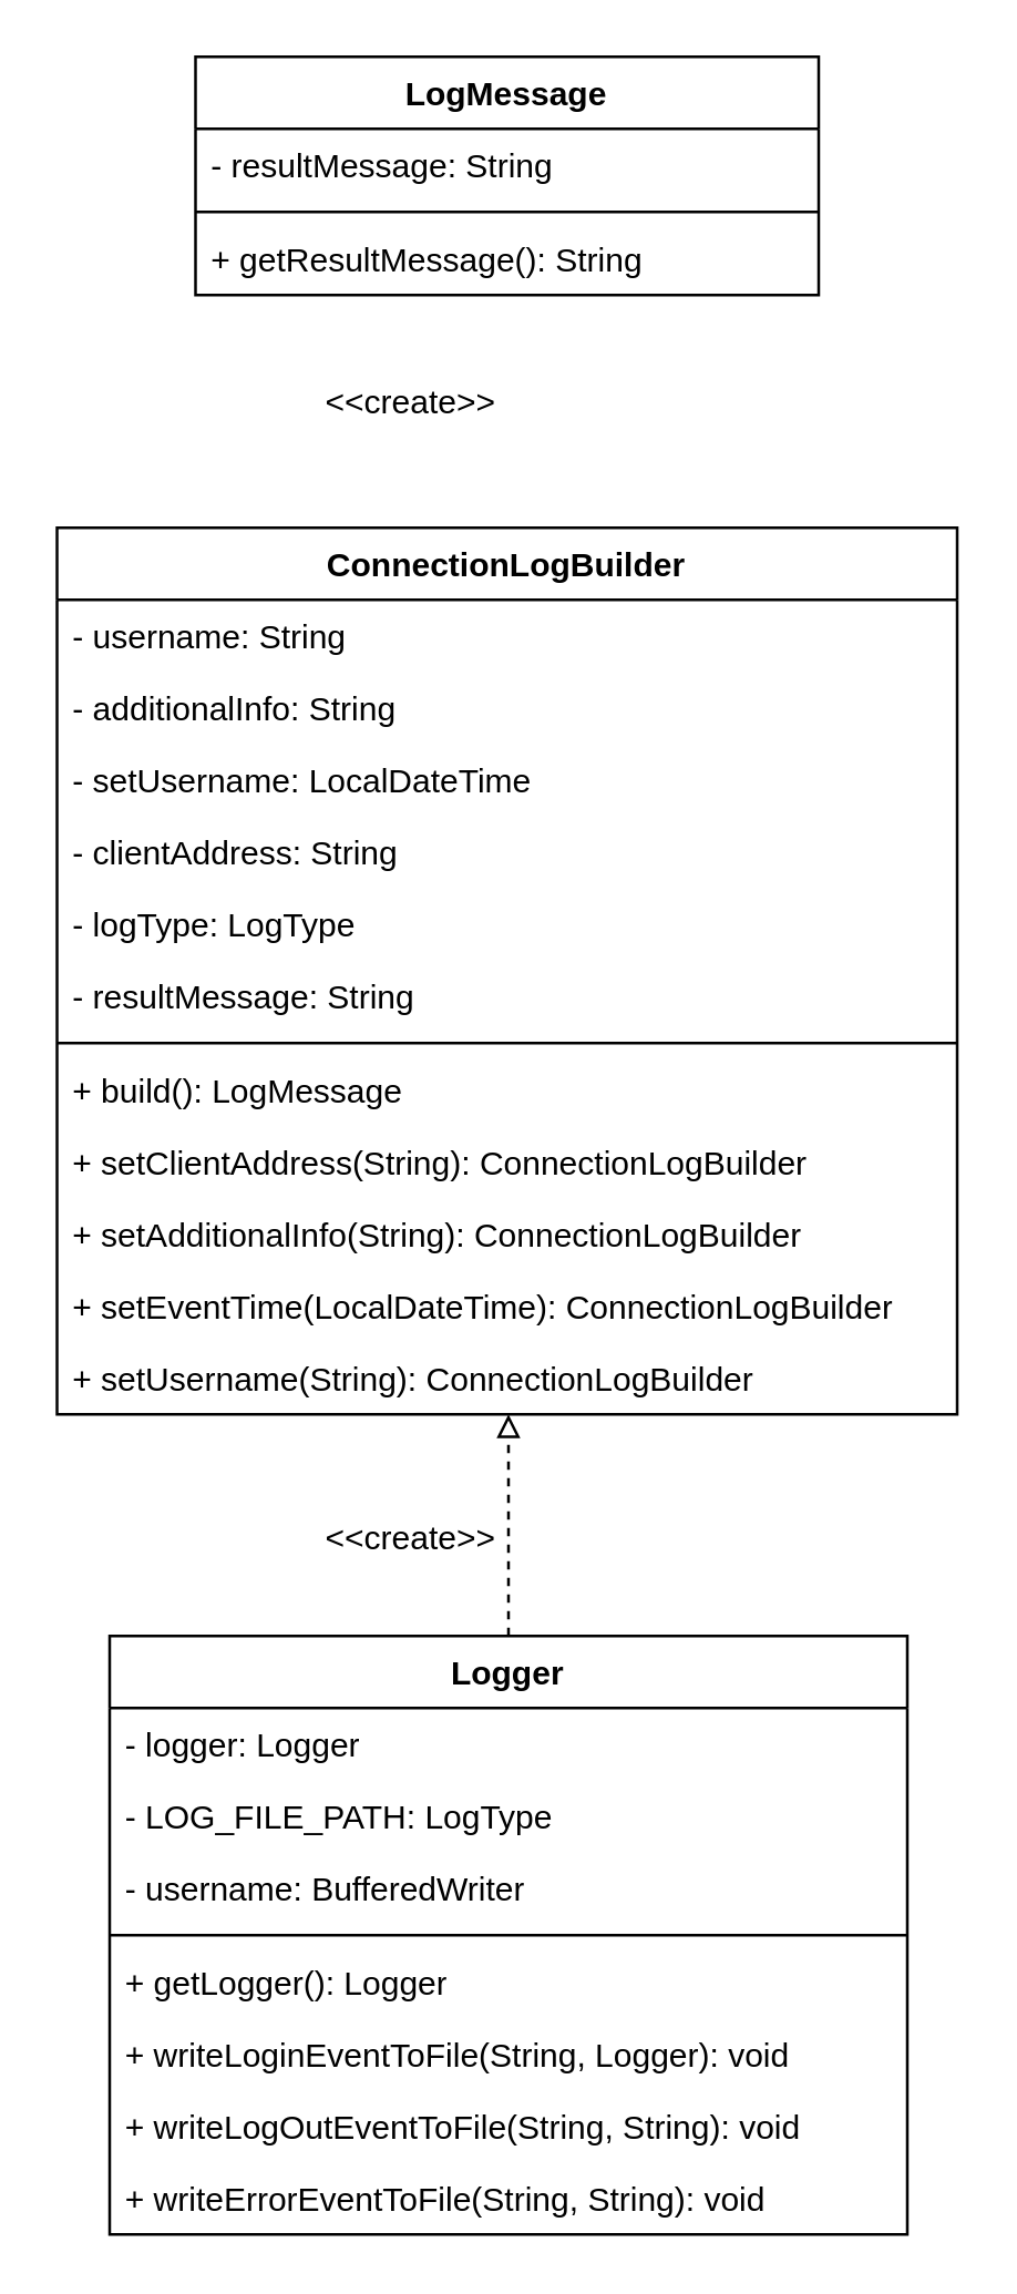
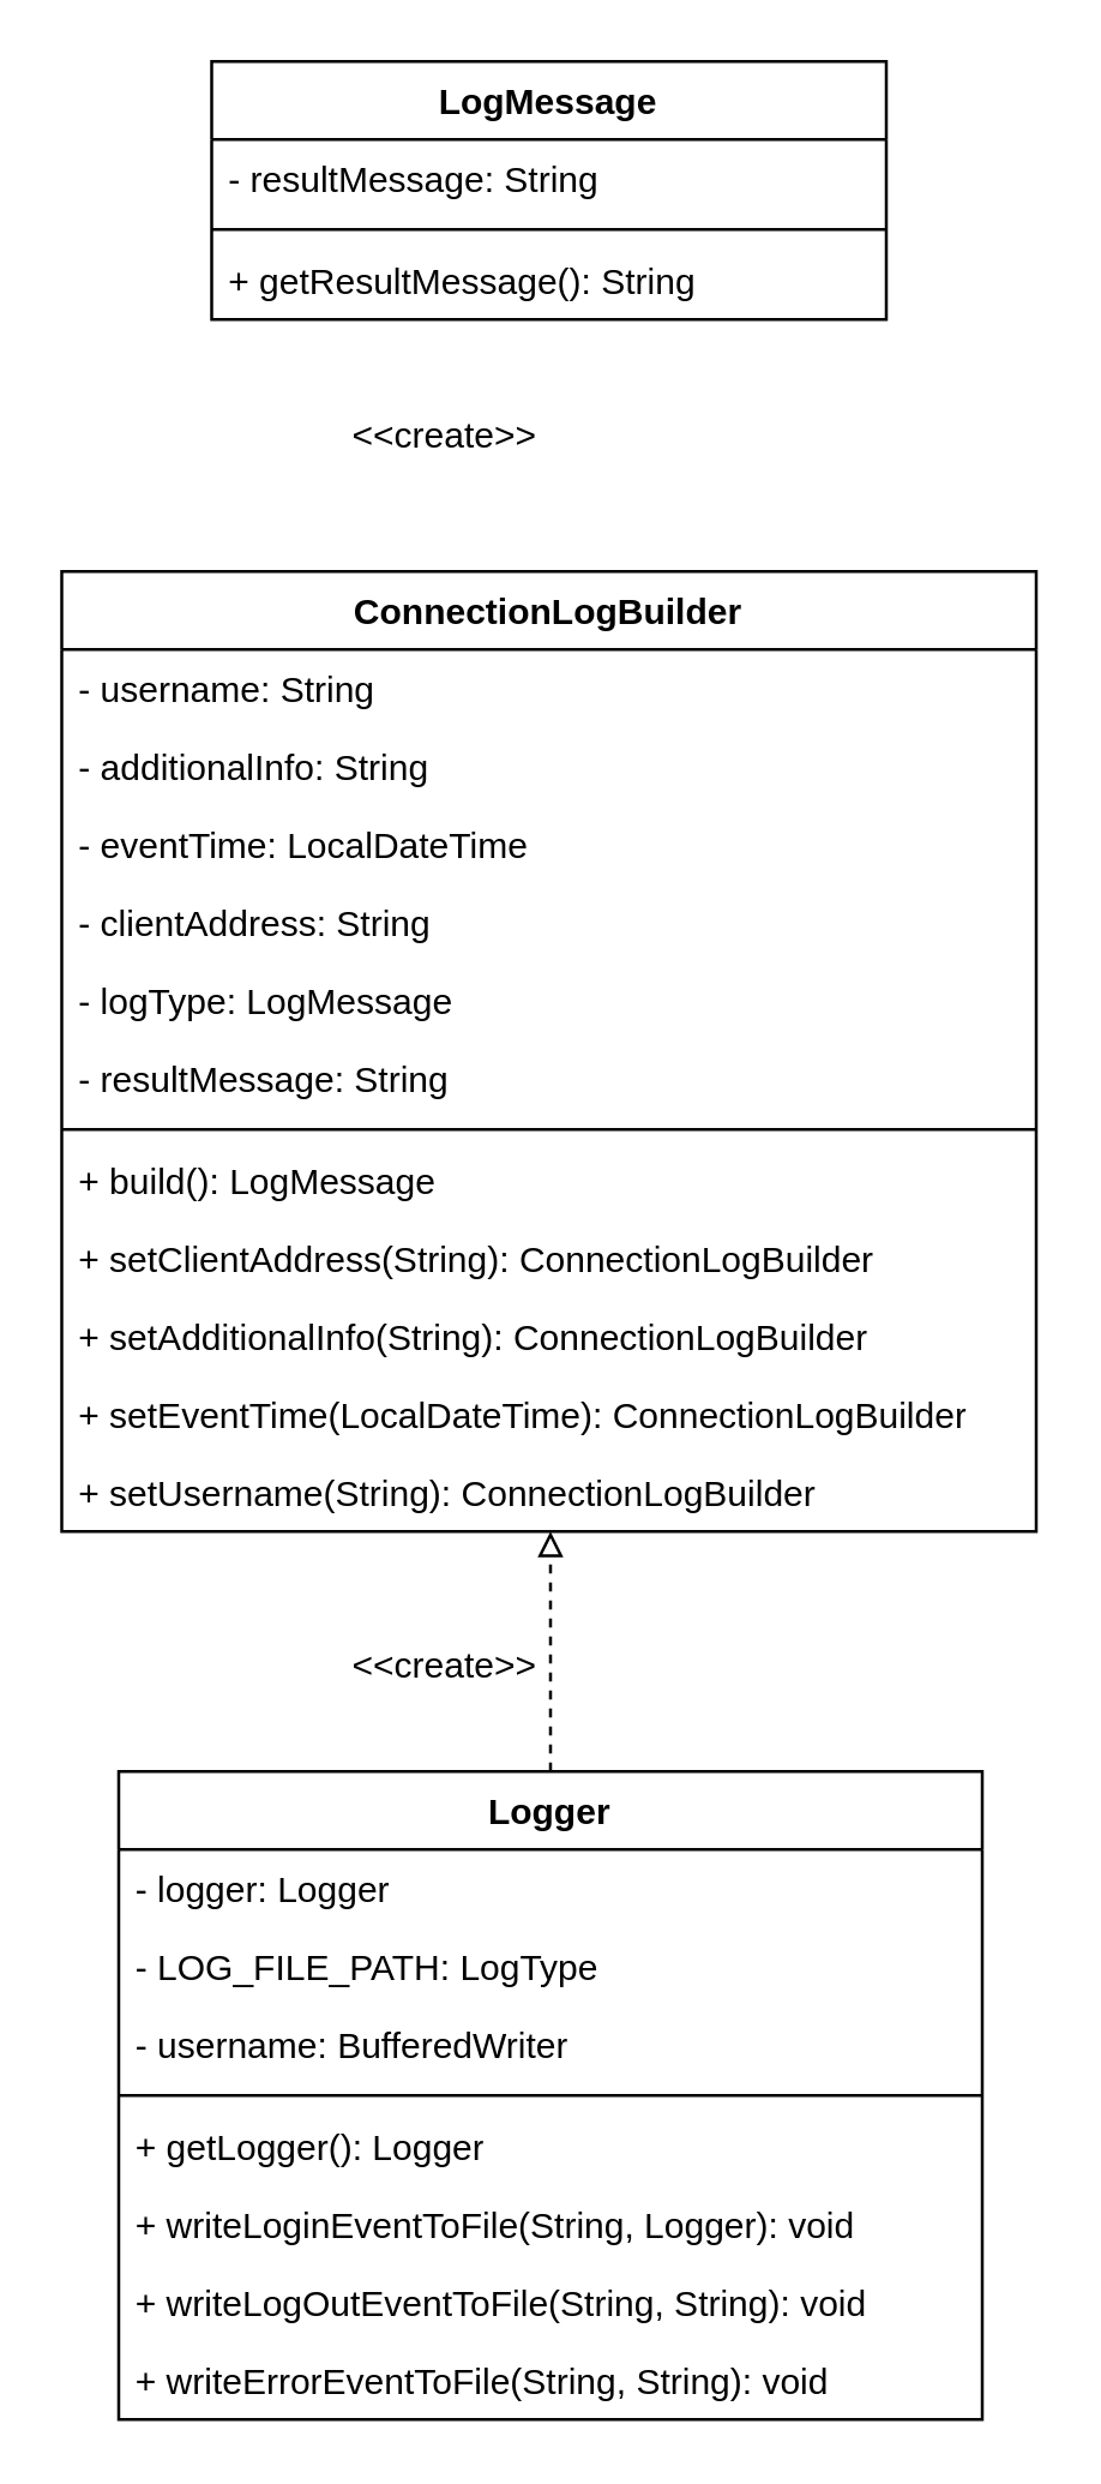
- <mxCell id="9" value="- setUsername: LocalDateTime" style="text;strokeColor=none;fillColor=none;align=left;verticalAlign=top;spacingLeft=4;spacingRight=4;overflow=hidden;rotatable=0;points=[[0,0.5],[1,0.5]];portConstraint=eastwest;whiteSpace=wrap;html=1;" parent="6" vertex="1"><mxGeometry y="78" width="325" height="26" as="geometry" /></mxCell>
+ <mxCell id="9" value="- eventTime: LocalDateTime" style="text;strokeColor=none;fillColor=none;align=left;verticalAlign=top;spacingLeft=4;spacingRight=4;overflow=hidden;rotatable=0;points=[[0,0.5],[1,0.5]];portConstraint=eastwest;whiteSpace=wrap;html=1;" parent="6" vertex="1"><mxGeometry y="78" width="325" height="26" as="geometry" /></mxCell>
- <mxCell id="11" value="- logType: LogType" style="text;strokeColor=none;fillColor=none;align=left;verticalAlign=top;spacingLeft=4;spacingRight=4;overflow=hidden;rotatable=0;points=[[0,0.5],[1,0.5]];portConstraint=eastwest;whiteSpace=wrap;html=1;" parent="6" vertex="1"><mxGeometry y="130" width="325" height="26" as="geometry" /></mxCell>
+ <mxCell id="11" value="- logType: LogMessage" style="text;strokeColor=none;fillColor=none;align=left;verticalAlign=top;spacingLeft=4;spacingRight=4;overflow=hidden;rotatable=0;points=[[0,0.5],[1,0.5]];portConstraint=eastwest;whiteSpace=wrap;html=1;" parent="6" vertex="1"><mxGeometry y="130" width="325" height="26" as="geometry" /></mxCell>
